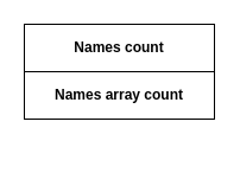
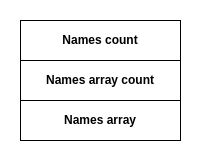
+ <mxCell id="4" value="&lt;b&gt;Names array&lt;/b&gt;" style="whiteSpace=wrap;html=1;align=center;" vertex="1" parent="1"><mxGeometry x="20" y="100" width="160" height="40" as="geometry" /></mxCell>
